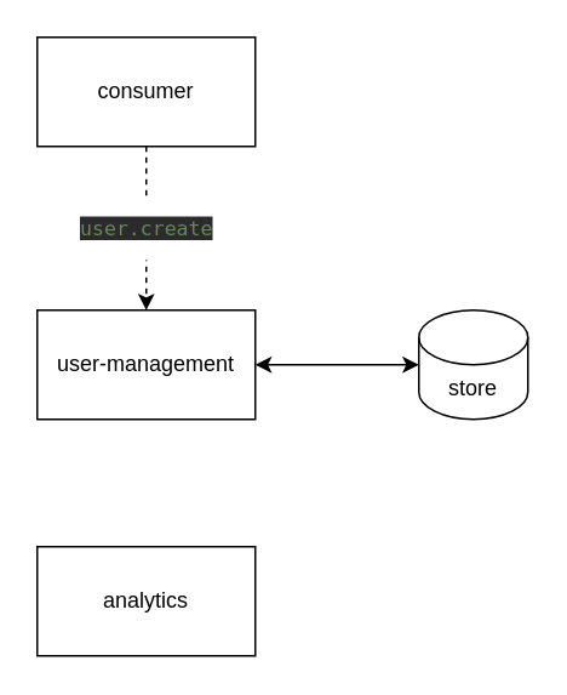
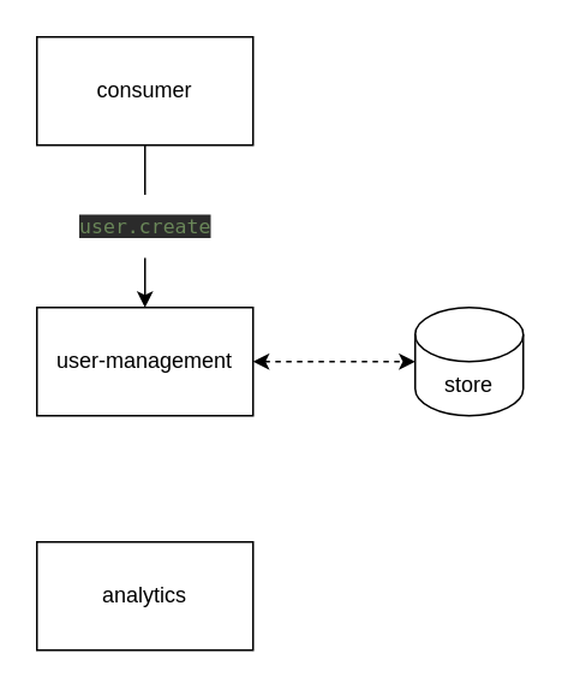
- <mxCell id="2" value="&lt;pre style=&quot;background-color: #2b2b2b ; color: #a9b7c6 ; font-family: &amp;#34;jetbrains mono&amp;#34; , monospace ; font-size: 9 8pt&quot;&gt;&lt;span style=&quot;color: #6a8759&quot;&gt;user.create&lt;/span&gt;&lt;/pre&gt;" style="edgeStyle=orthogonalEdgeStyle;rounded=0;orthogonalLoop=1;jettySize=auto;html=1;dashed=1;" parent="1" source="3" target="5" edge="1"><mxGeometry relative="1" as="geometry" /></mxCell>
+ <mxCell id="2" value="&lt;pre style=&quot;background-color: #2b2b2b ; color: #a9b7c6 ; font-family: &amp;#34;jetbrains mono&amp;#34; , monospace ; font-size: 9 8pt&quot;&gt;&lt;span style=&quot;color: #6a8759&quot;&gt;user.create&lt;/span&gt;&lt;/pre&gt;" style="edgeStyle=orthogonalEdgeStyle;rounded=0;orthogonalLoop=1;jettySize=auto;html=1;" parent="1" source="3" target="5" edge="1"><mxGeometry relative="1" as="geometry" /></mxCell>
- <mxCell id="4" style="edgeStyle=orthogonalEdgeStyle;rounded=0;orthogonalLoop=1;jettySize=auto;html=1;entryX=0;entryY=0.5;entryDx=0;entryDy=0;entryPerimeter=0;startArrow=classic;startFill=1;" edge="1" parent="1" source="5" target="7"><mxGeometry relative="1" as="geometry" /></mxCell>
+ <mxCell id="4" style="edgeStyle=orthogonalEdgeStyle;rounded=0;orthogonalLoop=1;jettySize=auto;html=1;entryX=0;entryY=0.5;entryDx=0;entryDy=0;entryPerimeter=0;startArrow=classic;startFill=1;dashed=1;" edge="1" parent="1" source="5" target="7"><mxGeometry relative="1" as="geometry" /></mxCell>
